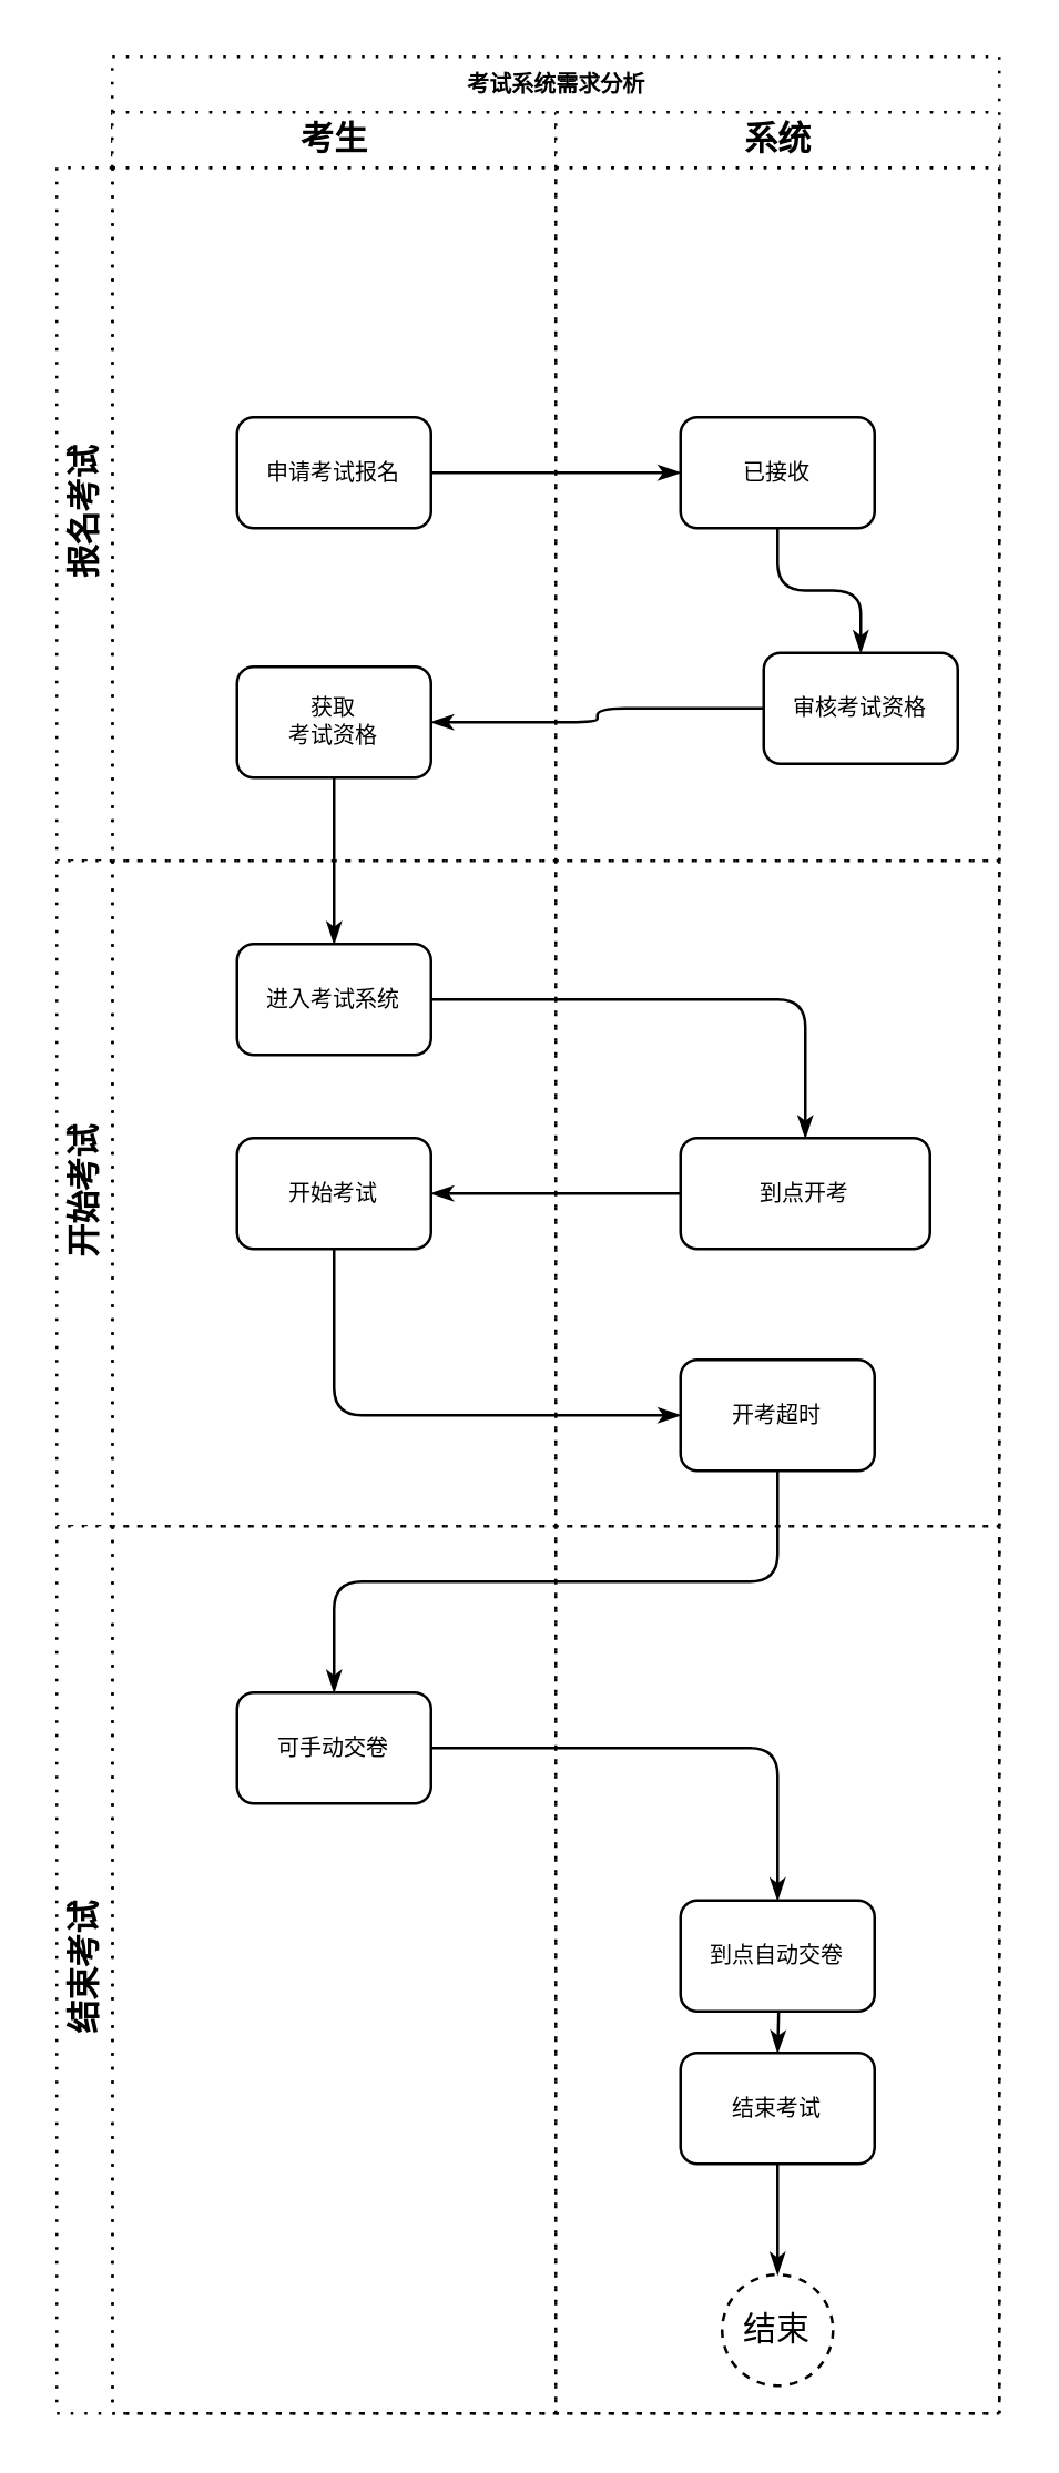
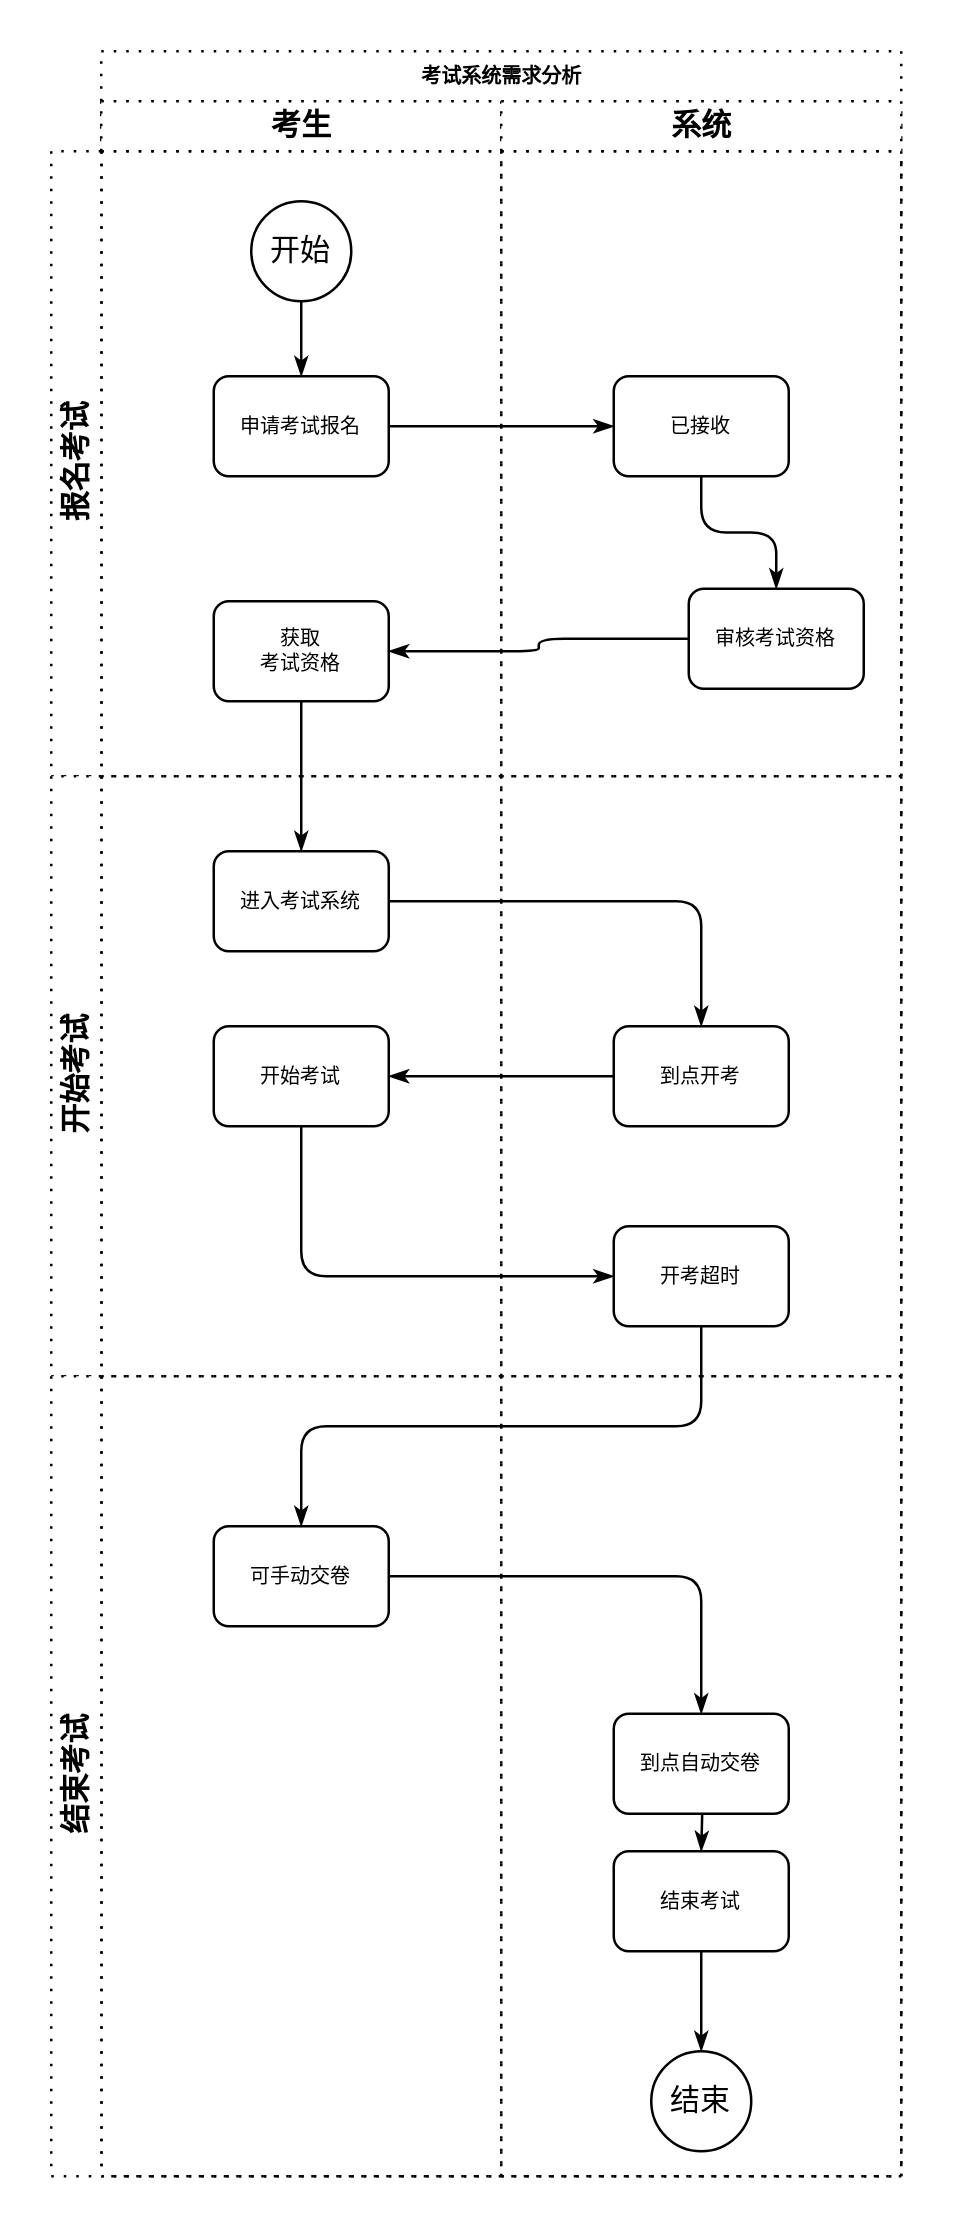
+ <mxCell id="4" value="开始" style="ellipse;whiteSpace=wrap;html=1;" vertex="1" parent="3"><mxGeometry x="60" y="40" width="40" height="40" as="geometry" /></mxCell>
+ <mxCell id="6" style="edgeStyle=orthogonalEdgeStyle;rounded=1;html=1;labelBackgroundColor=none;startArrow=none;startFill=0;startSize=5;endArrow=classicThin;endFill=1;endSize=5;jettySize=auto;orthogonalLoop=1;strokeWidth=1;fontFamily=Verdana;fontSize=8;exitX=0.5;exitY=1;exitDx=0;exitDy=0;" edge="1" parent="3" source="4" target="5"><mxGeometry relative="1" as="geometry"><mxPoint x="135" y="-70" as="sourcePoint" /><mxPoint x="190" y="-70" as="targetPoint" /></mxGeometry></mxCell>
- <mxCell id="26" value="到点开考" style="rounded=1;whiteSpace=wrap;html=1;shadow=0;labelBackgroundColor=none;strokeWidth=1;fontFamily=Verdana;fontSize=8;align=center;" vertex="1" parent="23"><mxGeometry x="45" y="370" width="90" height="40" as="geometry" /></mxCell>
+ <mxCell id="26" value="到点开考" style="rounded=1;whiteSpace=wrap;html=1;shadow=0;labelBackgroundColor=none;strokeWidth=1;fontFamily=Verdana;fontSize=8;align=center;" vertex="1" parent="23"><mxGeometry x="45" y="370" width="70" height="40" as="geometry" /></mxCell>
- <mxCell id="28" value="结束" style="ellipse;whiteSpace=wrap;html=1;dashed=1;" vertex="1" parent="23"><mxGeometry x="60" y="780" width="40" height="40" as="geometry" /></mxCell>
+ <mxCell id="28" value="结束" style="ellipse;whiteSpace=wrap;html=1;" vertex="1" parent="23"><mxGeometry x="60" y="780" width="40" height="40" as="geometry" /></mxCell>
